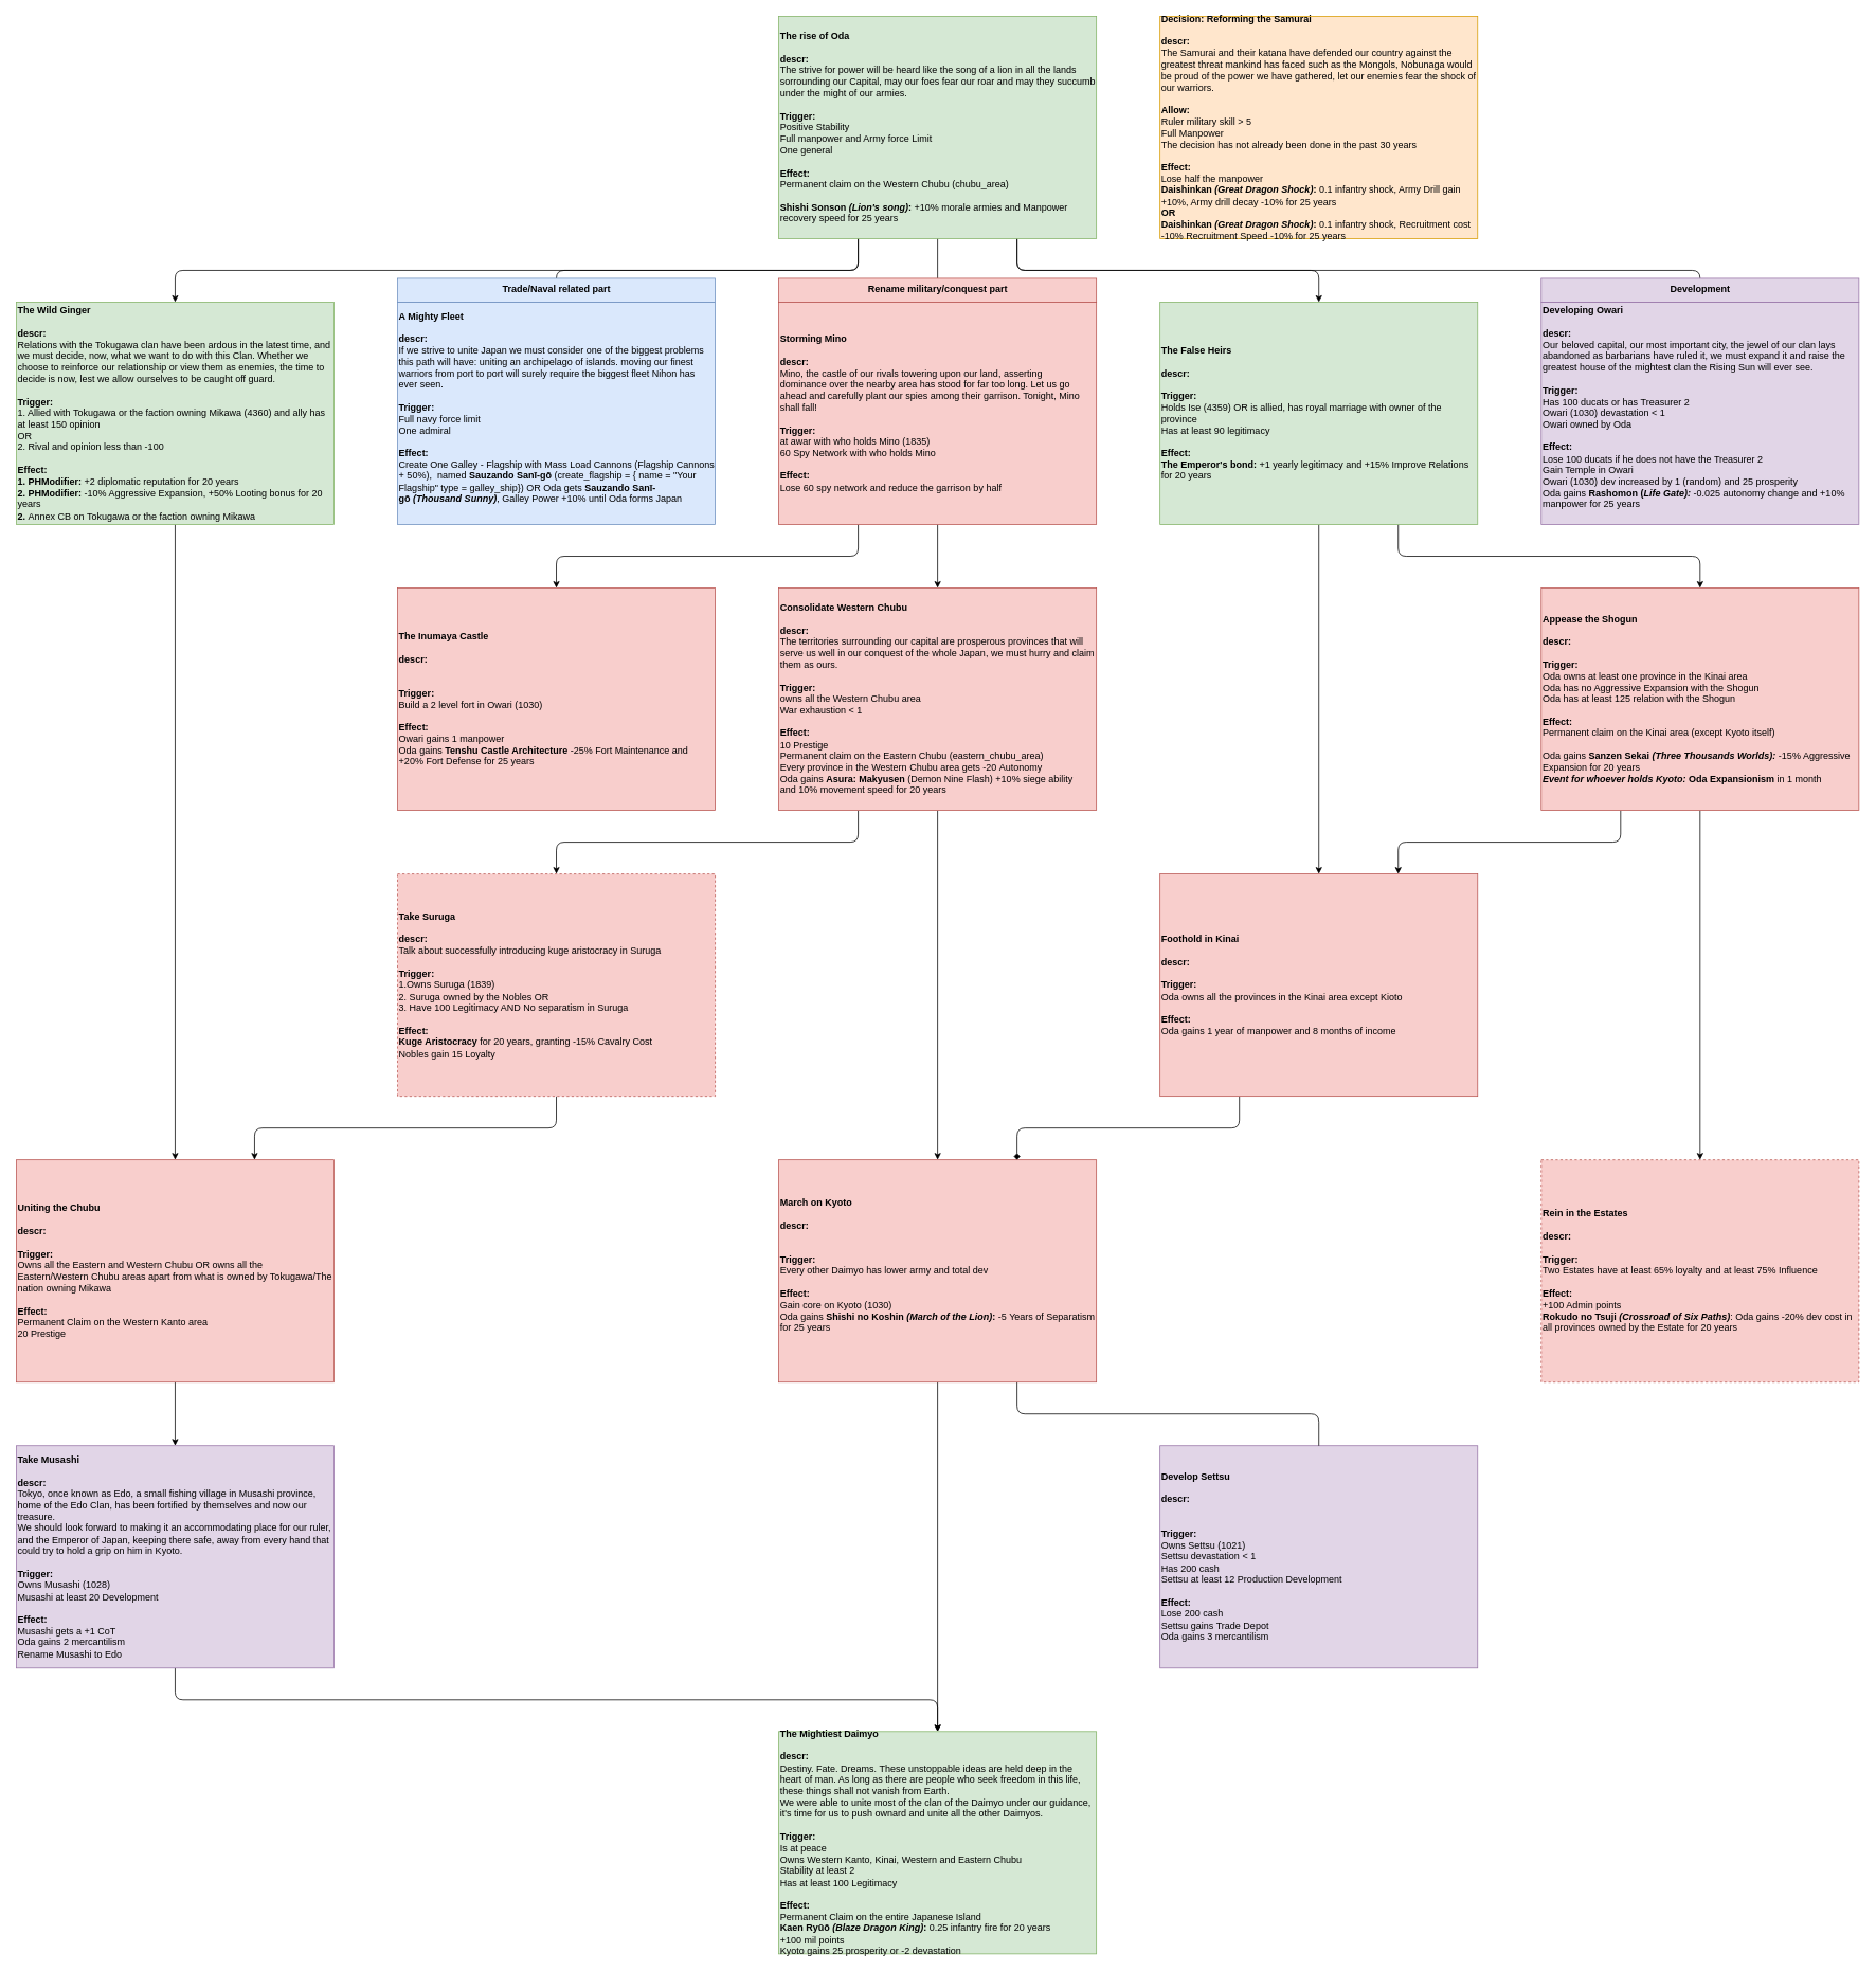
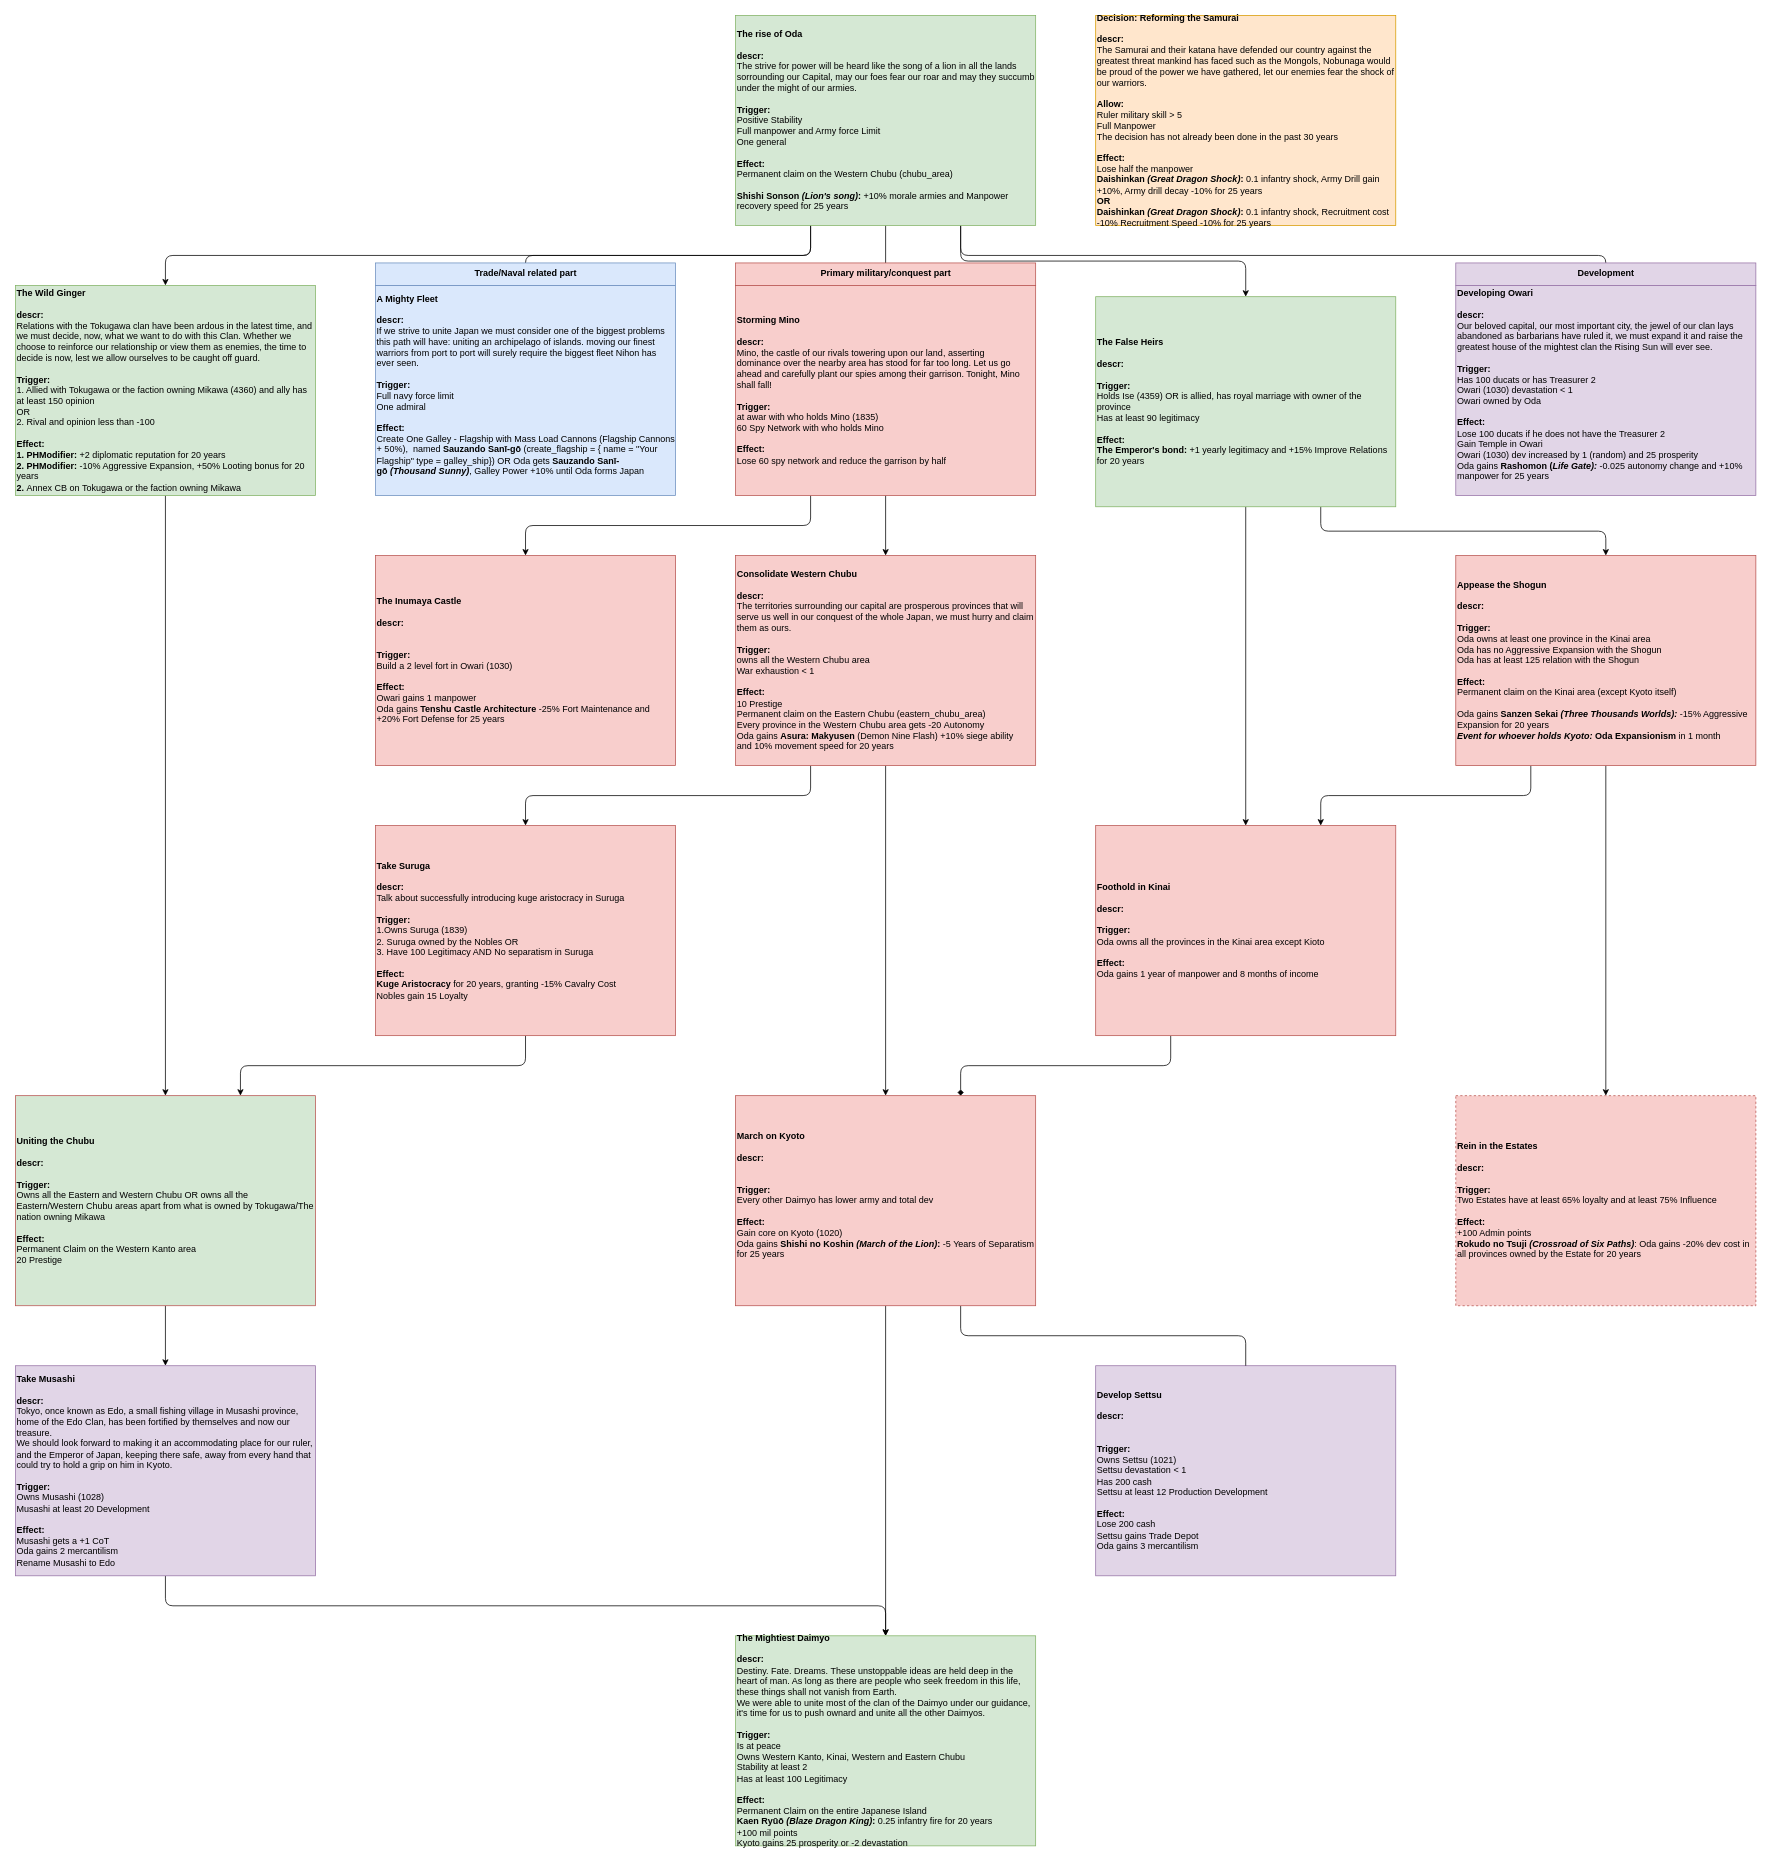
- <mxCell id="34" value="Rename military/conquest part" style="text;html=1;fontSize=12;fontStyle=1;align=center;fillColor=#f8cecc;strokeColor=#b85450;fontFamily=Helvetica;" parent="1" vertex="1"><mxGeometry x="980" y="350" width="400" height="30" as="geometry" /></mxCell>
+ <mxCell id="34" value="Primary military/conquest part" style="text;html=1;fontSize=12;fontStyle=1;align=center;fillColor=#f8cecc;strokeColor=#b85450;fontFamily=Helvetica;" parent="1" vertex="1"><mxGeometry x="980" y="350" width="400" height="30" as="geometry" /></mxCell>
- <mxCell id="12" value="&lt;b&gt;The False Heirs&lt;/b&gt;&lt;br&gt;&lt;br&gt;&lt;b&gt;descr:&lt;/b&gt;&amp;nbsp;&lt;div align=&quot;left&quot;&gt;&lt;br&gt;&lt;/div&gt;&lt;div align=&quot;left&quot;&gt;&lt;b&gt;Trigger:&lt;/b&gt;&lt;/div&gt;&lt;div align=&quot;left&quot;&gt;Holds Ise (4359) OR is allied, has royal marriage with&amp;nbsp;owner of the province&lt;br&gt;&lt;/div&gt;&lt;div align=&quot;left&quot;&gt;Has&amp;nbsp;at least&amp;nbsp;90&amp;nbsp;legitimacy&lt;/div&gt;&lt;div align=&quot;left&quot;&gt;&lt;br&gt;&lt;/div&gt;&lt;div align=&quot;left&quot;&gt;&lt;b&gt;Effect:&lt;/b&gt;&lt;/div&gt;&lt;div align=&quot;left&quot;&gt;&lt;b&gt;The Emperor's bond:&lt;/b&gt;&amp;nbsp;+1 yearly legitimacy and +15% Improve Relations for 20 years&lt;/div&gt;" style="rounded=0;whiteSpace=wrap;html=1;align=left;fillColor=#d5e8d4;strokeColor=#82b366;fontSize=12;fontFamily=Helvetica;" parent="1" vertex="1"><mxGeometry x="1460" y="380" width="400" height="280" as="geometry" /></mxCell>
+ <mxCell id="12" value="&lt;b&gt;The False Heirs&lt;/b&gt;&lt;br&gt;&lt;br&gt;&lt;b&gt;descr:&lt;/b&gt;&amp;nbsp;&lt;div align=&quot;left&quot;&gt;&lt;br&gt;&lt;/div&gt;&lt;div align=&quot;left&quot;&gt;&lt;b&gt;Trigger:&lt;/b&gt;&lt;/div&gt;&lt;div align=&quot;left&quot;&gt;Holds Ise (4359) OR is allied, has royal marriage with&amp;nbsp;owner of the province&lt;br&gt;&lt;/div&gt;&lt;div align=&quot;left&quot;&gt;Has&amp;nbsp;at least&amp;nbsp;90&amp;nbsp;legitimacy&lt;/div&gt;&lt;div align=&quot;left&quot;&gt;&lt;br&gt;&lt;/div&gt;&lt;div align=&quot;left&quot;&gt;&lt;b&gt;Effect:&lt;/b&gt;&lt;/div&gt;&lt;div align=&quot;left&quot;&gt;&lt;b&gt;The Emperor's bond:&lt;/b&gt;&amp;nbsp;+1 yearly legitimacy and +15% Improve Relations for 20 years&lt;/div&gt;" style="rounded=0;whiteSpace=wrap;html=1;align=left;fillColor=#d5e8d4;strokeColor=#82b366;fontSize=12;fontFamily=Helvetica;" parent="1" vertex="1"><mxGeometry x="1460" y="395" width="400" height="280" as="geometry" /></mxCell>
- <mxCell id="44" value="Take Suruga&lt;br&gt;&lt;br&gt;&lt;div&gt;&lt;b&gt;descr:&lt;/b&gt;&lt;/div&gt;&lt;div&gt;&lt;span style=&quot;font-weight: normal&quot;&gt;Talk about successfully introducing kuge aristocracy in Suruga&lt;br&gt;&lt;/span&gt;&lt;div align=&quot;left&quot;&gt;&lt;br&gt;&lt;/div&gt;&lt;div align=&quot;left&quot;&gt;&lt;b&gt;Trigger:&lt;/b&gt;&lt;/div&gt;&lt;div align=&quot;left&quot;&gt;&lt;span style=&quot;font-weight: normal&quot;&gt;1.Owns Suruga (1839)&lt;/span&gt;&lt;/div&gt;&lt;div align=&quot;left&quot;&gt;&lt;span style=&quot;font-weight: normal&quot;&gt;2. Suruga owned by the Nobles OR&lt;/span&gt;&lt;/div&gt;&lt;div align=&quot;left&quot;&gt;&lt;span style=&quot;font-weight: normal&quot;&gt;3. Have 100 Legitimacy AND No separatism in Suruga&lt;/span&gt;&lt;/div&gt;&lt;div align=&quot;left&quot;&gt;&lt;br&gt;&lt;/div&gt;&lt;div align=&quot;left&quot;&gt;&lt;b&gt;Effect:&lt;/b&gt;&lt;/div&gt;&lt;div align=&quot;left&quot;&gt;Kuge Aristocracy&amp;nbsp;&lt;span style=&quot;font-weight: normal&quot;&gt;for 20 years, granting -15% Cavalry Cost&amp;nbsp;&lt;br&gt;&lt;/span&gt;&lt;/div&gt;&lt;div align=&quot;left&quot;&gt;&lt;span style=&quot;font-weight: normal&quot;&gt;Nobles gain 15 Loyalty&lt;/span&gt;&lt;br&gt;&lt;/div&gt;&lt;/div&gt;" style="rounded=0;whiteSpace=wrap;html=1;align=left;fillColor=#f8cecc;strokeColor=#b85450;fontSize=12;fontFamily=Helvetica;fontStyle=1;dashed=1;" parent="1" vertex="1"><mxGeometry x="500" y="1100" width="400" height="280" as="geometry" /></mxCell>
+ <mxCell id="44" value="Take Suruga&lt;br&gt;&lt;br&gt;&lt;div&gt;&lt;b&gt;descr:&lt;/b&gt;&lt;/div&gt;&lt;div&gt;&lt;span style=&quot;font-weight: normal&quot;&gt;Talk about successfully introducing kuge aristocracy in Suruga&lt;br&gt;&lt;/span&gt;&lt;div align=&quot;left&quot;&gt;&lt;br&gt;&lt;/div&gt;&lt;div align=&quot;left&quot;&gt;&lt;b&gt;Trigger:&lt;/b&gt;&lt;/div&gt;&lt;div align=&quot;left&quot;&gt;&lt;span style=&quot;font-weight: normal&quot;&gt;1.Owns Suruga (1839)&lt;/span&gt;&lt;/div&gt;&lt;div align=&quot;left&quot;&gt;&lt;span style=&quot;font-weight: normal&quot;&gt;2. Suruga owned by the Nobles OR&lt;/span&gt;&lt;/div&gt;&lt;div align=&quot;left&quot;&gt;&lt;span style=&quot;font-weight: normal&quot;&gt;3. Have 100 Legitimacy AND No separatism in Suruga&lt;/span&gt;&lt;/div&gt;&lt;div align=&quot;left&quot;&gt;&lt;br&gt;&lt;/div&gt;&lt;div align=&quot;left&quot;&gt;&lt;b&gt;Effect:&lt;/b&gt;&lt;/div&gt;&lt;div align=&quot;left&quot;&gt;Kuge Aristocracy&amp;nbsp;&lt;span style=&quot;font-weight: normal&quot;&gt;for 20 years, granting -15% Cavalry Cost&amp;nbsp;&lt;br&gt;&lt;/span&gt;&lt;/div&gt;&lt;div align=&quot;left&quot;&gt;&lt;span style=&quot;font-weight: normal&quot;&gt;Nobles gain 15 Loyalty&lt;/span&gt;&lt;br&gt;&lt;/div&gt;&lt;/div&gt;" style="rounded=0;whiteSpace=wrap;html=1;align=left;fillColor=#f8cecc;strokeColor=#b85450;fontSize=12;fontFamily=Helvetica;fontStyle=1" parent="1" vertex="1"><mxGeometry x="500" y="1100" width="400" height="280" as="geometry" /></mxCell>
- <mxCell id="17" value="&lt;div style=&quot;font-size: 12px&quot;&gt;&lt;div&gt;&lt;b&gt;Uniting the Chubu&lt;/b&gt;&lt;br&gt;&lt;br&gt;&lt;b&gt;descr:&lt;/b&gt;&amp;nbsp;&lt;div align=&quot;left&quot;&gt;&lt;br&gt;&lt;/div&gt;&lt;div align=&quot;left&quot;&gt;&lt;b&gt;Trigger:&lt;/b&gt;&lt;/div&gt;&lt;div align=&quot;left&quot;&gt;Owns all the&amp;nbsp;Eastern and Western Chubu OR owns all the Eastern/Western Chubu areas apart from what is owned by Tokugawa/The nation owning Mikawa&lt;/div&gt;&lt;div align=&quot;left&quot;&gt;&lt;br&gt;&lt;/div&gt;&lt;div align=&quot;left&quot;&gt;&lt;b&gt;Effect:&lt;/b&gt;&lt;/div&gt;&lt;/div&gt;&lt;div align=&quot;left&quot;&gt;Permanent Claim on the Western Kanto area&lt;/div&gt;&lt;div align=&quot;left&quot;&gt;20 Prestige&amp;nbsp;&lt;/div&gt;&lt;/div&gt;" style="rounded=0;whiteSpace=wrap;html=1;align=left;fillColor=#f8cecc;strokeColor=#b85450;fontSize=12;fontFamily=Helvetica;" parent="1" vertex="1"><mxGeometry y="1460" width="400" height="280" as="geometry" x="20" /></mxCell>
+ <mxCell id="17" value="&lt;div style=&quot;font-size: 12px&quot;&gt;&lt;div&gt;&lt;b&gt;Uniting the Chubu&lt;/b&gt;&lt;br&gt;&lt;br&gt;&lt;b&gt;descr:&lt;/b&gt;&amp;nbsp;&lt;div align=&quot;left&quot;&gt;&lt;br&gt;&lt;/div&gt;&lt;div align=&quot;left&quot;&gt;&lt;b&gt;Trigger:&lt;/b&gt;&lt;/div&gt;&lt;div align=&quot;left&quot;&gt;Owns all the&amp;nbsp;Eastern and Western Chubu OR owns all the Eastern/Western Chubu areas apart from what is owned by Tokugawa/The nation owning Mikawa&lt;/div&gt;&lt;div align=&quot;left&quot;&gt;&lt;br&gt;&lt;/div&gt;&lt;div align=&quot;left&quot;&gt;&lt;b&gt;Effect:&lt;/b&gt;&lt;/div&gt;&lt;/div&gt;&lt;div align=&quot;left&quot;&gt;Permanent Claim on the Western Kanto area&lt;/div&gt;&lt;div align=&quot;left&quot;&gt;20 Prestige&amp;nbsp;&lt;/div&gt;&lt;/div&gt;" style="rounded=0;whiteSpace=wrap;html=1;align=left;fillColor=#d5e8d4;strokeColor=#b85450;fontSize=12;fontFamily=Helvetica;" parent="1" vertex="1"><mxGeometry y="1460" width="400" height="280" as="geometry" x="20" /></mxCell>
- <mxCell id="21" value="&lt;div style=&quot;font-size: 12px&quot;&gt;&lt;div&gt;&lt;b&gt;March on Kyoto&lt;/b&gt;&lt;br&gt;&lt;br&gt;&lt;b&gt;descr:&lt;/b&gt;&lt;/div&gt;&lt;div&gt;&lt;br&gt;&lt;div align=&quot;left&quot;&gt;&lt;br&gt;&lt;/div&gt;&lt;div align=&quot;left&quot;&gt;&lt;b&gt;Trigger:&lt;/b&gt;&lt;/div&gt;&lt;div align=&quot;left&quot;&gt;Every other Daimyo has lower army and total dev&lt;br&gt;&lt;/div&gt;&lt;div align=&quot;left&quot;&gt;&lt;br&gt;&lt;/div&gt;&lt;div align=&quot;left&quot;&gt;&lt;b&gt;Effect:&lt;/b&gt;&lt;/div&gt;&lt;div align=&quot;left&quot;&gt;Gain core on Kyoto (1030)&lt;/div&gt;&lt;div align=&quot;left&quot;&gt;Oda gains&amp;nbsp;&lt;b&gt;Shishi no Koshin&amp;nbsp;&lt;/b&gt;&lt;i&gt;&lt;b&gt;(&lt;/b&gt;&lt;b&gt;March of the Lion&lt;/b&gt;&lt;b&gt;)&lt;/b&gt;&lt;/i&gt;&lt;b&gt;:&lt;/b&gt;&amp;nbsp;-5 Years of Separatism for 25 years&lt;/div&gt;&lt;/div&gt;&lt;div&gt;&lt;br&gt;&lt;/div&gt;&lt;/div&gt;" style="rounded=0;whiteSpace=wrap;html=1;align=left;fillColor=#f8cecc;strokeColor=#b85450;fontSize=12;fontFamily=Helvetica;" parent="1" vertex="1"><mxGeometry x="980" y="1460" width="400" height="280" as="geometry" /></mxCell>
+ <mxCell id="21" value="&lt;div style=&quot;font-size: 12px&quot;&gt;&lt;div&gt;&lt;b&gt;March on Kyoto&lt;/b&gt;&lt;br&gt;&lt;br&gt;&lt;b&gt;descr:&lt;/b&gt;&lt;/div&gt;&lt;div&gt;&lt;br&gt;&lt;div align=&quot;left&quot;&gt;&lt;br&gt;&lt;/div&gt;&lt;div align=&quot;left&quot;&gt;&lt;b&gt;Trigger:&lt;/b&gt;&lt;/div&gt;&lt;div align=&quot;left&quot;&gt;Every other Daimyo has lower army and total dev&lt;br&gt;&lt;/div&gt;&lt;div align=&quot;left&quot;&gt;&lt;br&gt;&lt;/div&gt;&lt;div align=&quot;left&quot;&gt;&lt;b&gt;Effect:&lt;/b&gt;&lt;/div&gt;&lt;div align=&quot;left&quot;&gt;Gain core on Kyoto (1020)&lt;/div&gt;&lt;div align=&quot;left&quot;&gt;Oda gains&amp;nbsp;&lt;b&gt;Shishi no Koshin&amp;nbsp;&lt;/b&gt;&lt;i&gt;&lt;b&gt;(&lt;/b&gt;&lt;b&gt;March of the Lion&lt;/b&gt;&lt;b&gt;)&lt;/b&gt;&lt;/i&gt;&lt;b&gt;:&lt;/b&gt;&amp;nbsp;-5 Years of Separatism for 25 years&lt;/div&gt;&lt;/div&gt;&lt;div&gt;&lt;br&gt;&lt;/div&gt;&lt;/div&gt;" style="rounded=0;whiteSpace=wrap;html=1;align=left;fillColor=#f8cecc;strokeColor=#b85450;fontSize=12;fontFamily=Helvetica;" parent="1" vertex="1"><mxGeometry x="980" y="1460" width="400" height="280" as="geometry" /></mxCell>
